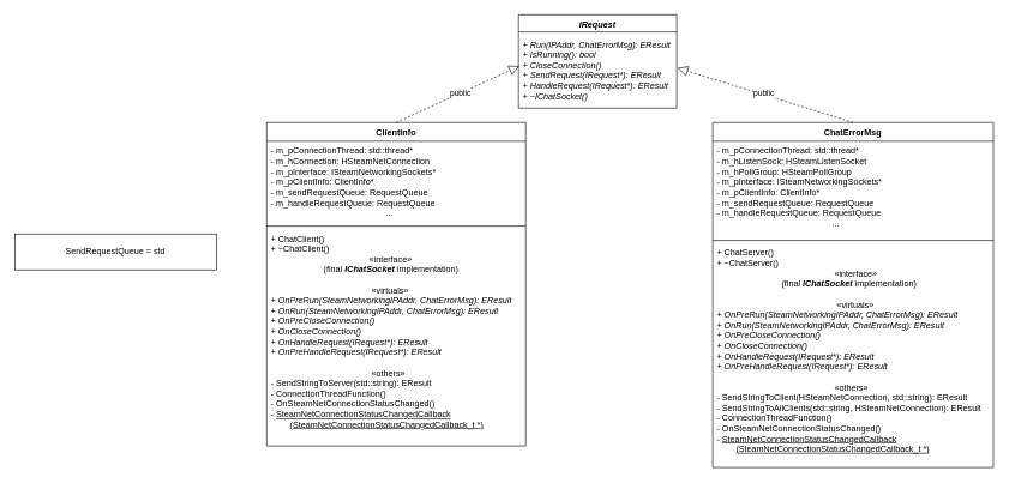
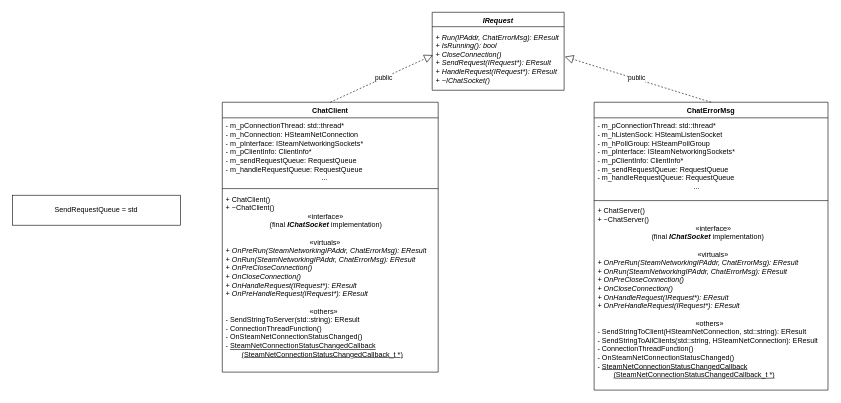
- <mxCell id="2" value="ClientInfo" style="swimlane;fontStyle=1;align=center;verticalAlign=top;childLayout=stackLayout;horizontal=1;startSize=26;horizontalStack=0;resizeParent=1;resizeParentMax=0;resizeLast=0;collapsible=1;marginBottom=0;whiteSpace=wrap;html=1;" parent="1" vertex="1"><mxGeometry x="370" y="170" width="360" height="450" as="geometry" /></mxCell>
+ <mxCell id="2" value="ChatClient" style="swimlane;fontStyle=1;align=center;verticalAlign=top;childLayout=stackLayout;horizontal=1;startSize=26;horizontalStack=0;resizeParent=1;resizeParentMax=0;resizeLast=0;collapsible=1;marginBottom=0;whiteSpace=wrap;html=1;" parent="1" vertex="1"><mxGeometry x="370" y="170" width="360" height="450" as="geometry" /></mxCell>
